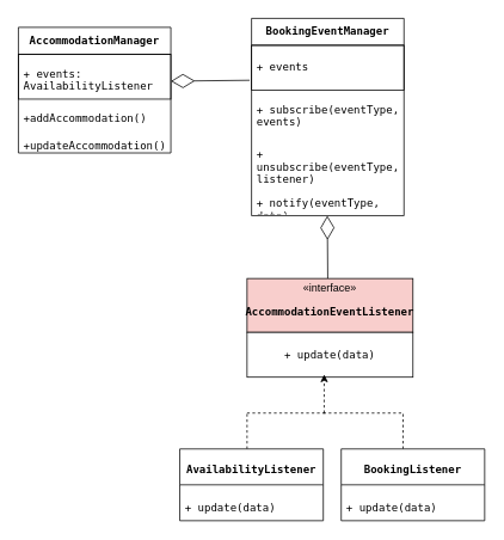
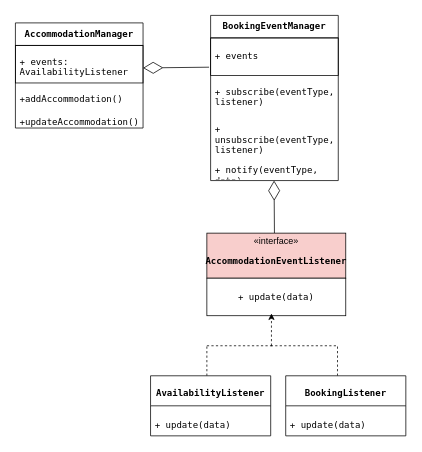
- <mxCell id="9" value="&lt;p data-pm-slice=&quot;1 1 [&amp;quot;list&amp;quot;,{&amp;quot;spread&amp;quot;:true,&amp;quot;start&amp;quot;:1400,&amp;quot;end&amp;quot;:3936},&amp;quot;regular_list_item&amp;quot;,{&amp;quot;start&amp;quot;:1400,&amp;quot;end&amp;quot;:1918},&amp;quot;list&amp;quot;,{&amp;quot;spread&amp;quot;:false,&amp;quot;start&amp;quot;:1439,&amp;quot;end&amp;quot;:1918},&amp;quot;regular_list_item&amp;quot;,{&amp;quot;start&amp;quot;:1572,&amp;quot;end&amp;quot;:1740},&amp;quot;list&amp;quot;,{&amp;quot;spread&amp;quot;:false,&amp;quot;start&amp;quot;:1614,&amp;quot;end&amp;quot;:1740},&amp;quot;regular_list_item&amp;quot;,{&amp;quot;start&amp;quot;:1614,&amp;quot;end&amp;quot;:1740}]&quot;&gt;&lt;code&gt;+ subscribe(eventType, events)&lt;/code&gt;&lt;/p&gt;" style="text;strokeColor=none;fillColor=none;align=left;verticalAlign=middle;spacingLeft=4;spacingRight=4;overflow=hidden;points=[[0,0.5],[1,0.5]];portConstraint=eastwest;rotatable=0;whiteSpace=wrap;html=1;" vertex="1" parent="7"><mxGeometry y="80" width="170" height="50" as="geometry" /></mxCell>
+ <mxCell id="9" value="&lt;p data-pm-slice=&quot;1 1 [&amp;quot;list&amp;quot;,{&amp;quot;spread&amp;quot;:true,&amp;quot;start&amp;quot;:1400,&amp;quot;end&amp;quot;:3936},&amp;quot;regular_list_item&amp;quot;,{&amp;quot;start&amp;quot;:1400,&amp;quot;end&amp;quot;:1918},&amp;quot;list&amp;quot;,{&amp;quot;spread&amp;quot;:false,&amp;quot;start&amp;quot;:1439,&amp;quot;end&amp;quot;:1918},&amp;quot;regular_list_item&amp;quot;,{&amp;quot;start&amp;quot;:1572,&amp;quot;end&amp;quot;:1740},&amp;quot;list&amp;quot;,{&amp;quot;spread&amp;quot;:false,&amp;quot;start&amp;quot;:1614,&amp;quot;end&amp;quot;:1740},&amp;quot;regular_list_item&amp;quot;,{&amp;quot;start&amp;quot;:1614,&amp;quot;end&amp;quot;:1740}]&quot;&gt;&lt;code&gt;+ subscribe(eventType, listener)&lt;/code&gt;&lt;/p&gt;" style="text;strokeColor=none;fillColor=none;align=left;verticalAlign=middle;spacingLeft=4;spacingRight=4;overflow=hidden;points=[[0,0.5],[1,0.5]];portConstraint=eastwest;rotatable=0;whiteSpace=wrap;html=1;" vertex="1" parent="7"><mxGeometry y="80" width="170" height="50" as="geometry" /></mxCell>
